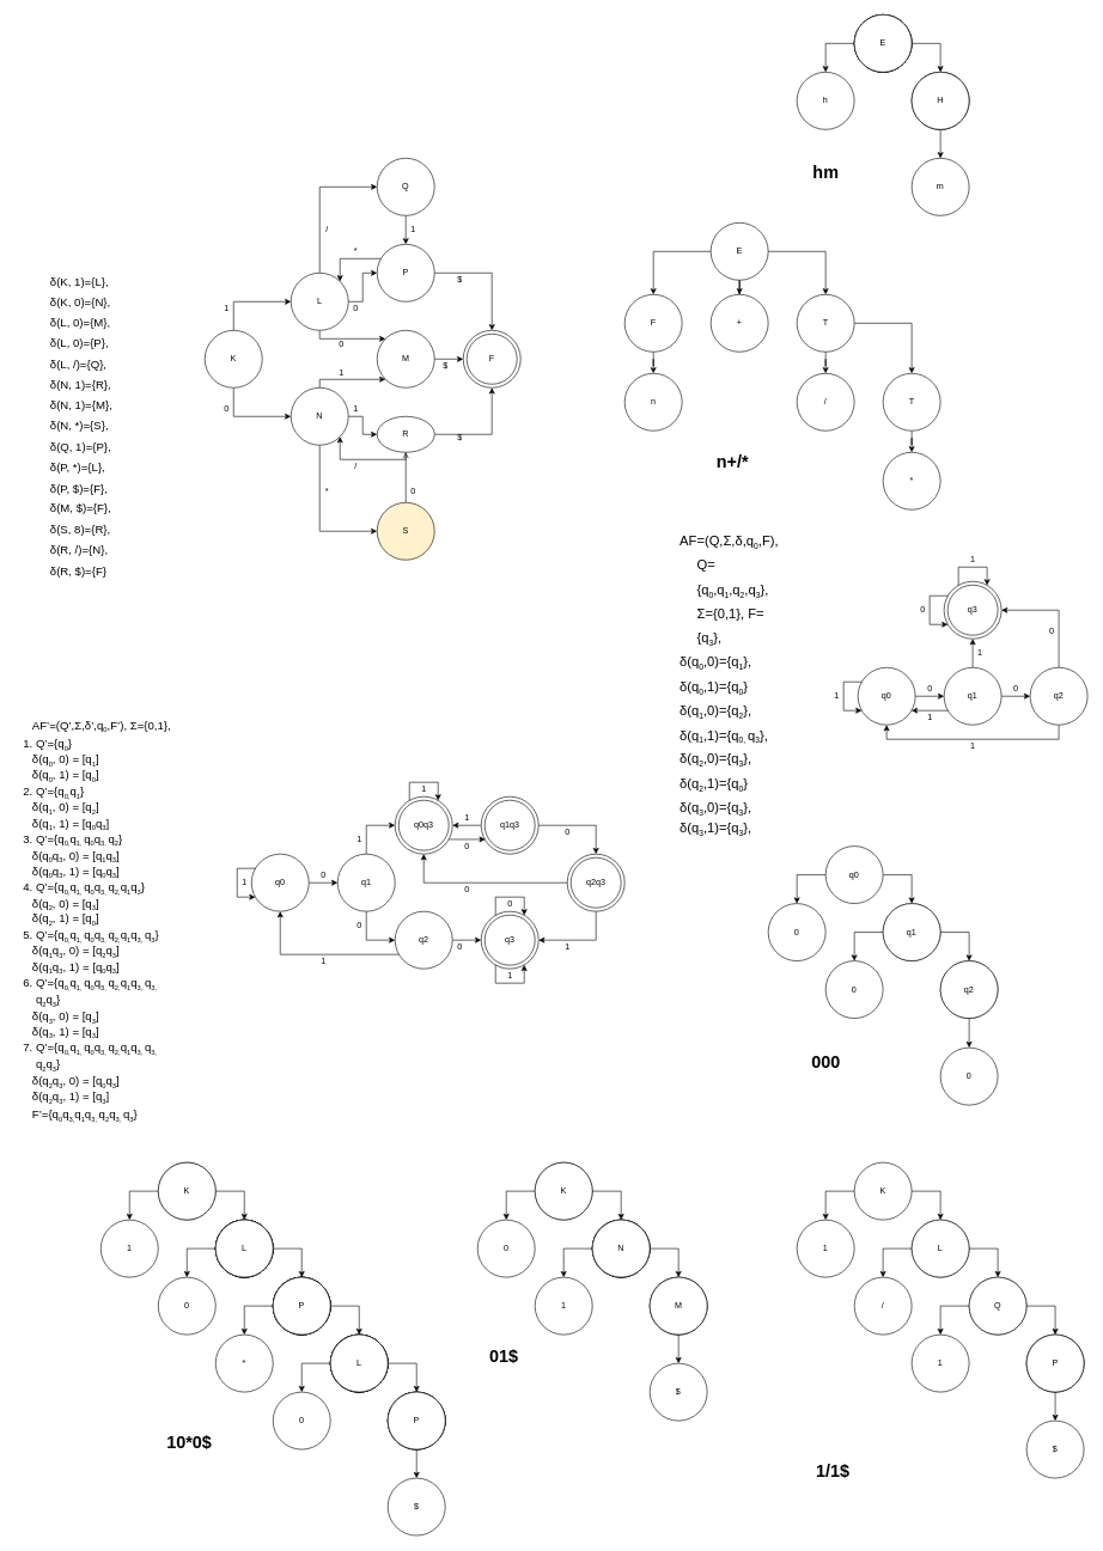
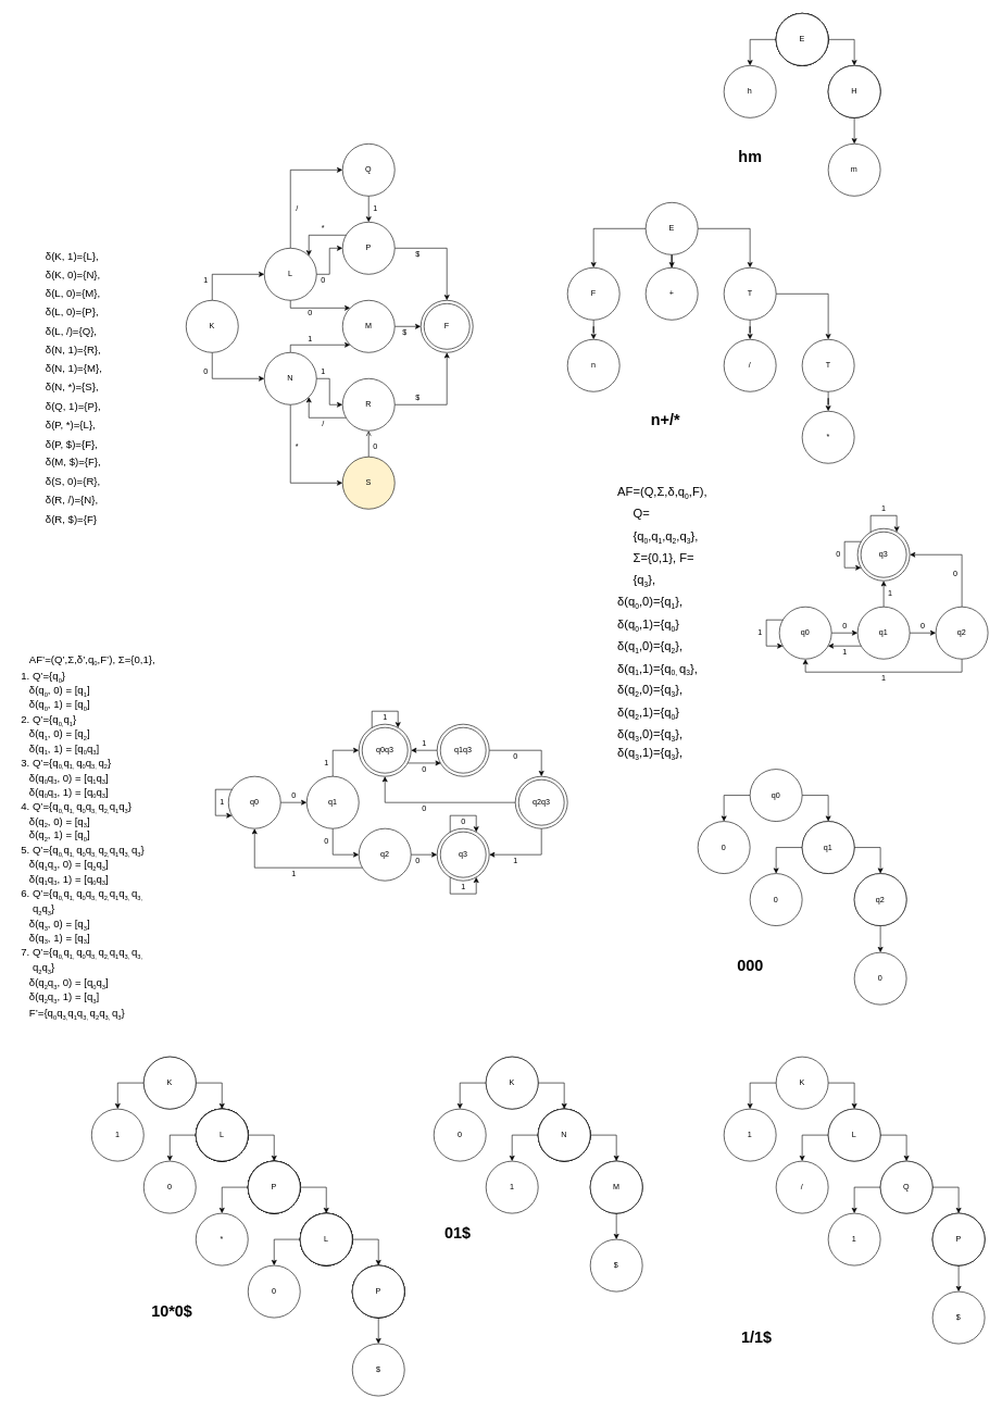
- <mxCell id="66" value="&lt;b style=&quot;font-weight: normal&quot; id=&quot;docs-internal-guid-7fd9e421-7fff-befd-e7a4-05288b4a3b4d&quot;&gt;&lt;p dir=&quot;ltr&quot; style=&quot;line-height: 1.8 ; margin-left: 18pt ; text-align: justify ; margin-top: 0pt ; margin-bottom: 0pt&quot;&gt;&lt;br&gt;&lt;/p&gt;&lt;p dir=&quot;ltr&quot; style=&quot;line-height: 1.8 ; margin-left: 17pt ; margin-top: 0pt ; margin-bottom: 0pt&quot;&gt;&lt;span style=&quot;font-size: 12pt ; font-family: &amp;#34;calibri&amp;#34; , sans-serif ; color: rgb(0 , 0 , 0) ; background-color: transparent ; font-weight: 400 ; font-style: normal ; font-variant: normal ; text-decoration: none ; vertical-align: baseline&quot;&gt;δ(K, 1)={L},&lt;/span&gt;&lt;/p&gt;&lt;p dir=&quot;ltr&quot; style=&quot;line-height: 1.8 ; margin-left: 17pt ; margin-top: 0pt ; margin-bottom: 0pt&quot;&gt;&lt;span style=&quot;font-size: 12pt ; font-family: &amp;#34;calibri&amp;#34; , sans-serif ; color: rgb(0 , 0 , 0) ; background-color: transparent ; font-weight: 400 ; font-style: normal ; font-variant: normal ; text-decoration: none ; vertical-align: baseline&quot;&gt;δ(K, 0)={N},&lt;/span&gt;&lt;/p&gt;&lt;p dir=&quot;ltr&quot; style=&quot;line-height: 1.8 ; margin-left: 17pt ; margin-top: 0pt ; margin-bottom: 0pt&quot;&gt;&lt;span style=&quot;font-size: 12pt ; font-family: &amp;#34;calibri&amp;#34; , sans-serif ; color: rgb(0 , 0 , 0) ; background-color: transparent ; font-weight: 400 ; font-style: normal ; font-variant: normal ; text-decoration: none ; vertical-align: baseline&quot;&gt;δ(L, 0)={M},&lt;/span&gt;&lt;/p&gt;&lt;p dir=&quot;ltr&quot; style=&quot;line-height: 1.8 ; margin-left: 17pt ; margin-top: 0pt ; margin-bottom: 0pt&quot;&gt;&lt;span style=&quot;font-size: 12pt ; font-family: &amp;#34;calibri&amp;#34; , sans-serif ; color: rgb(0 , 0 , 0) ; background-color: transparent ; font-weight: 400 ; font-style: normal ; font-variant: normal ; text-decoration: none ; vertical-align: baseline&quot;&gt;δ(L, 0)={P},&lt;/span&gt;&lt;/p&gt;&lt;p dir=&quot;ltr&quot; style=&quot;line-height: 1.8 ; margin-left: 17pt ; margin-top: 0pt ; margin-bottom: 0pt&quot;&gt;&lt;span style=&quot;font-size: 12pt ; font-family: &amp;#34;calibri&amp;#34; , sans-serif ; color: rgb(0 , 0 , 0) ; background-color: transparent ; font-weight: 400 ; font-style: normal ; font-variant: normal ; text-decoration: none ; vertical-align: baseline&quot;&gt;δ(L, /)={Q},&lt;/span&gt;&lt;/p&gt;&lt;p dir=&quot;ltr&quot; style=&quot;line-height: 1.8 ; margin-left: 17pt ; margin-top: 0pt ; margin-bottom: 0pt&quot;&gt;&lt;span style=&quot;font-size: 12pt ; font-family: &amp;#34;calibri&amp;#34; , sans-serif ; color: rgb(0 , 0 , 0) ; background-color: transparent ; font-weight: 400 ; font-style: normal ; font-variant: normal ; text-decoration: none ; vertical-align: baseline&quot;&gt;δ(N, 1)={R},&lt;/span&gt;&lt;/p&gt;&lt;p dir=&quot;ltr&quot; style=&quot;line-height: 1.8 ; margin-left: 17pt ; margin-top: 0pt ; margin-bottom: 0pt&quot;&gt;&lt;span style=&quot;font-size: 12pt ; font-family: &amp;#34;calibri&amp;#34; , sans-serif ; color: rgb(0 , 0 , 0) ; background-color: transparent ; font-weight: 400 ; font-style: normal ; font-variant: normal ; text-decoration: none ; vertical-align: baseline&quot;&gt;δ(N, 1)={M},&lt;/span&gt;&lt;/p&gt;&lt;p dir=&quot;ltr&quot; style=&quot;line-height: 1.8 ; margin-left: 17pt ; margin-top: 0pt ; margin-bottom: 0pt&quot;&gt;&lt;span style=&quot;font-size: 12pt ; font-family: &amp;#34;calibri&amp;#34; , sans-serif ; color: rgb(0 , 0 , 0) ; background-color: transparent ; font-weight: 400 ; font-style: normal ; font-variant: normal ; text-decoration: none ; vertical-align: baseline&quot;&gt;δ(N, *)={S},&lt;/span&gt;&lt;/p&gt;&lt;p dir=&quot;ltr&quot; style=&quot;line-height: 1.8 ; margin-left: 17pt ; margin-top: 0pt ; margin-bottom: 0pt&quot;&gt;&lt;span style=&quot;font-size: 12pt ; font-family: &amp;#34;calibri&amp;#34; , sans-serif ; color: rgb(0 , 0 , 0) ; background-color: transparent ; font-weight: 400 ; font-style: normal ; font-variant: normal ; text-decoration: none ; vertical-align: baseline&quot;&gt;δ(Q, 1)={P},&lt;/span&gt;&lt;/p&gt;&lt;p dir=&quot;ltr&quot; style=&quot;line-height: 1.8 ; margin-left: 17pt ; margin-top: 0pt ; margin-bottom: 0pt&quot;&gt;&lt;span style=&quot;font-size: 12pt ; font-family: &amp;#34;calibri&amp;#34; , sans-serif ; color: rgb(0 , 0 , 0) ; background-color: transparent ; font-weight: 400 ; font-style: normal ; font-variant: normal ; text-decoration: none ; vertical-align: baseline&quot;&gt;δ(P, *)={L},&lt;/span&gt;&lt;/p&gt;&lt;p dir=&quot;ltr&quot; style=&quot;line-height: 1.8 ; margin-left: 17pt ; margin-top: 0pt ; margin-bottom: 0pt&quot;&gt;&lt;span style=&quot;font-size: 12pt ; font-family: &amp;#34;calibri&amp;#34; , sans-serif ; color: rgb(0 , 0 , 0) ; background-color: transparent ; font-weight: 400 ; font-style: normal ; font-variant: normal ; text-decoration: none ; vertical-align: baseline&quot;&gt;δ(P, $)={F},&lt;/span&gt;&lt;/p&gt;&lt;p dir=&quot;ltr&quot; style=&quot;line-height: 1.8 ; margin-left: 17pt ; margin-top: 0pt ; margin-bottom: 0pt&quot;&gt;&lt;span style=&quot;font-size: 12pt ; font-family: &amp;#34;calibri&amp;#34; , sans-serif ; color: rgb(0 , 0 , 0) ; background-color: transparent ; font-weight: 400 ; font-style: normal ; font-variant: normal ; text-decoration: none ; vertical-align: baseline&quot;&gt;δ(M, $)={F},&lt;/span&gt;&lt;/p&gt;&lt;p dir=&quot;ltr&quot; style=&quot;line-height: 1.8 ; margin-left: 17pt ; margin-top: 0pt ; margin-bottom: 0pt&quot;&gt;&lt;span style=&quot;font-size: 12pt ; font-family: &amp;#34;calibri&amp;#34; , sans-serif ; color: rgb(0 , 0 , 0) ; background-color: transparent ; font-weight: 400 ; font-style: normal ; font-variant: normal ; text-decoration: none ; vertical-align: baseline&quot;&gt;δ(S, 8)={R},&lt;/span&gt;&lt;/p&gt;&lt;p dir=&quot;ltr&quot; style=&quot;line-height: 1.8 ; margin-left: 17pt ; margin-top: 0pt ; margin-bottom: 0pt&quot;&gt;&lt;span style=&quot;font-size: 12pt ; font-family: &amp;#34;calibri&amp;#34; , sans-serif ; color: rgb(0 , 0 , 0) ; background-color: transparent ; font-weight: 400 ; font-style: normal ; font-variant: normal ; text-decoration: none ; vertical-align: baseline&quot;&gt;δ(R, /)={N},&lt;/span&gt;&lt;/p&gt;&lt;p dir=&quot;ltr&quot; style=&quot;line-height: 1.8 ; margin-left: 17pt ; margin-top: 0pt ; margin-bottom: 0pt&quot;&gt;&lt;span style=&quot;font-size: 12pt ; font-family: &amp;#34;calibri&amp;#34; , sans-serif ; color: rgb(0 , 0 , 0) ; background-color: transparent ; font-weight: 400 ; font-style: normal ; font-variant: normal ; text-decoration: none ; vertical-align: baseline&quot;&gt;δ(R, $)={F}&lt;/span&gt;&lt;/p&gt;&lt;/b&gt;" style="text;whiteSpace=wrap;html=1;" parent="1" vertex="1"><mxGeometry x="45" y="350" width="140" height="480" as="geometry" /></mxCell>
+ <mxCell id="66" value="&lt;b style=&quot;font-weight: normal&quot; id=&quot;docs-internal-guid-7fd9e421-7fff-befd-e7a4-05288b4a3b4d&quot;&gt;&lt;p dir=&quot;ltr&quot; style=&quot;line-height: 1.8 ; margin-left: 18pt ; text-align: justify ; margin-top: 0pt ; margin-bottom: 0pt&quot;&gt;&lt;br&gt;&lt;/p&gt;&lt;p dir=&quot;ltr&quot; style=&quot;line-height: 1.8 ; margin-left: 17pt ; margin-top: 0pt ; margin-bottom: 0pt&quot;&gt;&lt;span style=&quot;font-size: 12pt ; font-family: &amp;#34;calibri&amp;#34; , sans-serif ; color: rgb(0 , 0 , 0) ; background-color: transparent ; font-weight: 400 ; font-style: normal ; font-variant: normal ; text-decoration: none ; vertical-align: baseline&quot;&gt;δ(K, 1)={L},&lt;/span&gt;&lt;/p&gt;&lt;p dir=&quot;ltr&quot; style=&quot;line-height: 1.8 ; margin-left: 17pt ; margin-top: 0pt ; margin-bottom: 0pt&quot;&gt;&lt;span style=&quot;font-size: 12pt ; font-family: &amp;#34;calibri&amp;#34; , sans-serif ; color: rgb(0 , 0 , 0) ; background-color: transparent ; font-weight: 400 ; font-style: normal ; font-variant: normal ; text-decoration: none ; vertical-align: baseline&quot;&gt;δ(K, 0)={N},&lt;/span&gt;&lt;/p&gt;&lt;p dir=&quot;ltr&quot; style=&quot;line-height: 1.8 ; margin-left: 17pt ; margin-top: 0pt ; margin-bottom: 0pt&quot;&gt;&lt;span style=&quot;font-size: 12pt ; font-family: &amp;#34;calibri&amp;#34; , sans-serif ; color: rgb(0 , 0 , 0) ; background-color: transparent ; font-weight: 400 ; font-style: normal ; font-variant: normal ; text-decoration: none ; vertical-align: baseline&quot;&gt;δ(L, 0)={M},&lt;/span&gt;&lt;/p&gt;&lt;p dir=&quot;ltr&quot; style=&quot;line-height: 1.8 ; margin-left: 17pt ; margin-top: 0pt ; margin-bottom: 0pt&quot;&gt;&lt;span style=&quot;font-size: 12pt ; font-family: &amp;#34;calibri&amp;#34; , sans-serif ; color: rgb(0 , 0 , 0) ; background-color: transparent ; font-weight: 400 ; font-style: normal ; font-variant: normal ; text-decoration: none ; vertical-align: baseline&quot;&gt;δ(L, 0)={P},&lt;/span&gt;&lt;/p&gt;&lt;p dir=&quot;ltr&quot; style=&quot;line-height: 1.8 ; margin-left: 17pt ; margin-top: 0pt ; margin-bottom: 0pt&quot;&gt;&lt;span style=&quot;font-size: 12pt ; font-family: &amp;#34;calibri&amp;#34; , sans-serif ; color: rgb(0 , 0 , 0) ; background-color: transparent ; font-weight: 400 ; font-style: normal ; font-variant: normal ; text-decoration: none ; vertical-align: baseline&quot;&gt;δ(L, /)={Q},&lt;/span&gt;&lt;/p&gt;&lt;p dir=&quot;ltr&quot; style=&quot;line-height: 1.8 ; margin-left: 17pt ; margin-top: 0pt ; margin-bottom: 0pt&quot;&gt;&lt;span style=&quot;font-size: 12pt ; font-family: &amp;#34;calibri&amp;#34; , sans-serif ; color: rgb(0 , 0 , 0) ; background-color: transparent ; font-weight: 400 ; font-style: normal ; font-variant: normal ; text-decoration: none ; vertical-align: baseline&quot;&gt;δ(N, 1)={R},&lt;/span&gt;&lt;/p&gt;&lt;p dir=&quot;ltr&quot; style=&quot;line-height: 1.8 ; margin-left: 17pt ; margin-top: 0pt ; margin-bottom: 0pt&quot;&gt;&lt;span style=&quot;font-size: 12pt ; font-family: &amp;#34;calibri&amp;#34; , sans-serif ; color: rgb(0 , 0 , 0) ; background-color: transparent ; font-weight: 400 ; font-style: normal ; font-variant: normal ; text-decoration: none ; vertical-align: baseline&quot;&gt;δ(N, 1)={M},&lt;/span&gt;&lt;/p&gt;&lt;p dir=&quot;ltr&quot; style=&quot;line-height: 1.8 ; margin-left: 17pt ; margin-top: 0pt ; margin-bottom: 0pt&quot;&gt;&lt;span style=&quot;font-size: 12pt ; font-family: &amp;#34;calibri&amp;#34; , sans-serif ; color: rgb(0 , 0 , 0) ; background-color: transparent ; font-weight: 400 ; font-style: normal ; font-variant: normal ; text-decoration: none ; vertical-align: baseline&quot;&gt;δ(N, *)={S},&lt;/span&gt;&lt;/p&gt;&lt;p dir=&quot;ltr&quot; style=&quot;line-height: 1.8 ; margin-left: 17pt ; margin-top: 0pt ; margin-bottom: 0pt&quot;&gt;&lt;span style=&quot;font-size: 12pt ; font-family: &amp;#34;calibri&amp;#34; , sans-serif ; color: rgb(0 , 0 , 0) ; background-color: transparent ; font-weight: 400 ; font-style: normal ; font-variant: normal ; text-decoration: none ; vertical-align: baseline&quot;&gt;δ(Q, 1)={P},&lt;/span&gt;&lt;/p&gt;&lt;p dir=&quot;ltr&quot; style=&quot;line-height: 1.8 ; margin-left: 17pt ; margin-top: 0pt ; margin-bottom: 0pt&quot;&gt;&lt;span style=&quot;font-size: 12pt ; font-family: &amp;#34;calibri&amp;#34; , sans-serif ; color: rgb(0 , 0 , 0) ; background-color: transparent ; font-weight: 400 ; font-style: normal ; font-variant: normal ; text-decoration: none ; vertical-align: baseline&quot;&gt;δ(P, *)={L},&lt;/span&gt;&lt;/p&gt;&lt;p dir=&quot;ltr&quot; style=&quot;line-height: 1.8 ; margin-left: 17pt ; margin-top: 0pt ; margin-bottom: 0pt&quot;&gt;&lt;span style=&quot;font-size: 12pt ; font-family: &amp;#34;calibri&amp;#34; , sans-serif ; color: rgb(0 , 0 , 0) ; background-color: transparent ; font-weight: 400 ; font-style: normal ; font-variant: normal ; text-decoration: none ; vertical-align: baseline&quot;&gt;δ(P, $)={F},&lt;/span&gt;&lt;/p&gt;&lt;p dir=&quot;ltr&quot; style=&quot;line-height: 1.8 ; margin-left: 17pt ; margin-top: 0pt ; margin-bottom: 0pt&quot;&gt;&lt;span style=&quot;font-size: 12pt ; font-family: &amp;#34;calibri&amp;#34; , sans-serif ; color: rgb(0 , 0 , 0) ; background-color: transparent ; font-weight: 400 ; font-style: normal ; font-variant: normal ; text-decoration: none ; vertical-align: baseline&quot;&gt;δ(M, $)={F},&lt;/span&gt;&lt;/p&gt;&lt;p dir=&quot;ltr&quot; style=&quot;line-height: 1.8 ; margin-left: 17pt ; margin-top: 0pt ; margin-bottom: 0pt&quot;&gt;&lt;span style=&quot;font-size: 12pt ; font-family: &amp;#34;calibri&amp;#34; , sans-serif ; color: rgb(0 , 0 , 0) ; background-color: transparent ; font-weight: 400 ; font-style: normal ; font-variant: normal ; text-decoration: none ; vertical-align: baseline&quot;&gt;δ(S, 0)={R},&lt;/span&gt;&lt;/p&gt;&lt;p dir=&quot;ltr&quot; style=&quot;line-height: 1.8 ; margin-left: 17pt ; margin-top: 0pt ; margin-bottom: 0pt&quot;&gt;&lt;span style=&quot;font-size: 12pt ; font-family: &amp;#34;calibri&amp;#34; , sans-serif ; color: rgb(0 , 0 , 0) ; background-color: transparent ; font-weight: 400 ; font-style: normal ; font-variant: normal ; text-decoration: none ; vertical-align: baseline&quot;&gt;δ(R, /)={N},&lt;/span&gt;&lt;/p&gt;&lt;p dir=&quot;ltr&quot; style=&quot;line-height: 1.8 ; margin-left: 17pt ; margin-top: 0pt ; margin-bottom: 0pt&quot;&gt;&lt;span style=&quot;font-size: 12pt ; font-family: &amp;#34;calibri&amp;#34; , sans-serif ; color: rgb(0 , 0 , 0) ; background-color: transparent ; font-weight: 400 ; font-style: normal ; font-variant: normal ; text-decoration: none ; vertical-align: baseline&quot;&gt;δ(R, $)={F}&lt;/span&gt;&lt;/p&gt;&lt;/b&gt;" style="text;whiteSpace=wrap;html=1;" parent="1" vertex="1"><mxGeometry x="45" y="350" width="140" height="480" as="geometry" /></mxCell>
- <mxCell id="89" value="R" style="ellipse;whiteSpace=wrap;html=1;aspect=fixed;" parent="1" vertex="1"><mxGeometry x="525" y="580" width="80" height="50" as="geometry" /></mxCell>
+ <mxCell id="89" value="R" style="ellipse;whiteSpace=wrap;html=1;aspect=fixed;" parent="1" vertex="1"><mxGeometry x="525" y="580" width="80" height="80" as="geometry" /></mxCell>
